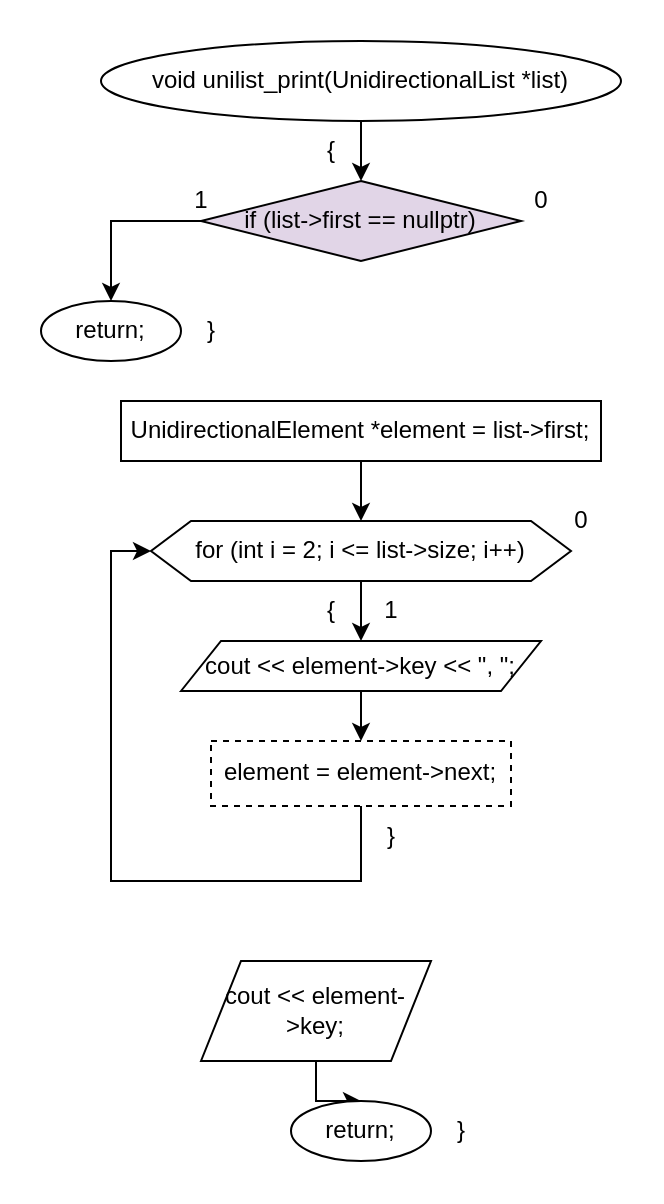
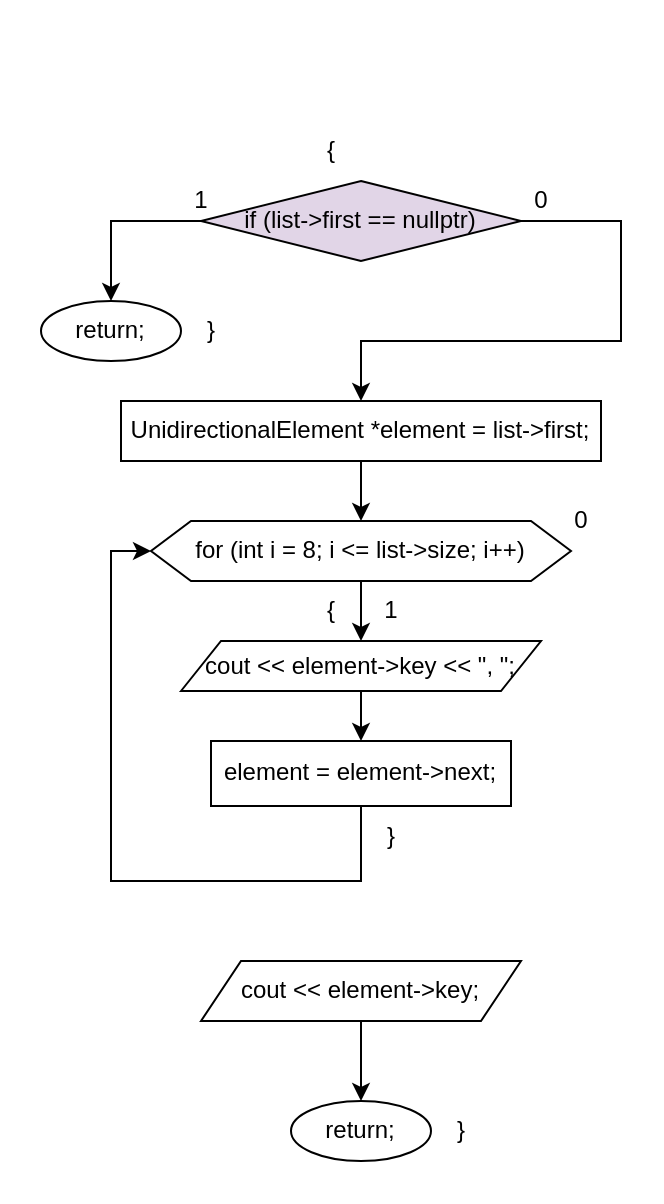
- <mxCell id="3" value="void unilist_print(UnidirectionalList *list)" style="ellipse;whiteSpace=wrap;html=1;" vertex="1" parent="1"><mxGeometry x="50" y="20" width="260" height="40" as="geometry" /></mxCell>
- <mxCell id="2" value="" style="edgeStyle=orthogonalEdgeStyle;rounded=0;orthogonalLoop=1;jettySize=auto;html=1;" edge="1" parent="1" source="3" target="6"><mxGeometry relative="1" as="geometry" /></mxCell>
+ <mxCell id="5" style="edgeStyle=orthogonalEdgeStyle;rounded=0;orthogonalLoop=1;jettySize=auto;html=1;entryX=0.5;entryY=0;entryDx=0;entryDy=0;" edge="1" parent="1" source="6" target="10"><mxGeometry relative="1" as="geometry"><Array as="points"><mxPoint x="310" y="110" /><mxPoint x="310" y="170" /><mxPoint x="180" y="170" /></Array></mxGeometry></mxCell>
- <mxCell id="14" value="for (int i = 2; i &amp;lt;= list-&amp;gt;size; i++)" style="shape=hexagon;perimeter=hexagonPerimeter2;whiteSpace=wrap;html=1;fixedSize=1;" vertex="1" parent="1"><mxGeometry x="75" y="260" width="210" height="30" as="geometry" /></mxCell>
+ <mxCell id="14" value="for (int i = 8; i &amp;lt;= list-&amp;gt;size; i++)" style="shape=hexagon;perimeter=hexagonPerimeter2;whiteSpace=wrap;html=1;fixedSize=1;" vertex="1" parent="1"><mxGeometry x="75" y="260" width="210" height="30" as="geometry" /></mxCell>
- <mxCell id="20" value="element = element-&amp;gt;next;" style="whiteSpace=wrap;html=1;dashed=1;" vertex="1" parent="1"><mxGeometry x="105" y="370" width="150" height="32.5" as="geometry" /></mxCell>
+ <mxCell id="20" value="element = element-&amp;gt;next;" style="whiteSpace=wrap;html=1;" vertex="1" parent="1"><mxGeometry x="105" y="370" width="150" height="32.5" as="geometry" /></mxCell>
- <mxCell id="23" value="cout &amp;lt;&amp;lt; element-&amp;gt;key;" style="shape=parallelogram;perimeter=parallelogramPerimeter;whiteSpace=wrap;html=1;fixedSize=1;" vertex="1" parent="1"><mxGeometry x="100" y="480" width="115" height="50" as="geometry" /></mxCell>
+ <mxCell id="23" value="cout &amp;lt;&amp;lt; element-&amp;gt;key;" style="shape=parallelogram;perimeter=parallelogramPerimeter;whiteSpace=wrap;html=1;fixedSize=1;" vertex="1" parent="1"><mxGeometry x="100" y="480" width="160" height="30" as="geometry" /></mxCell>
